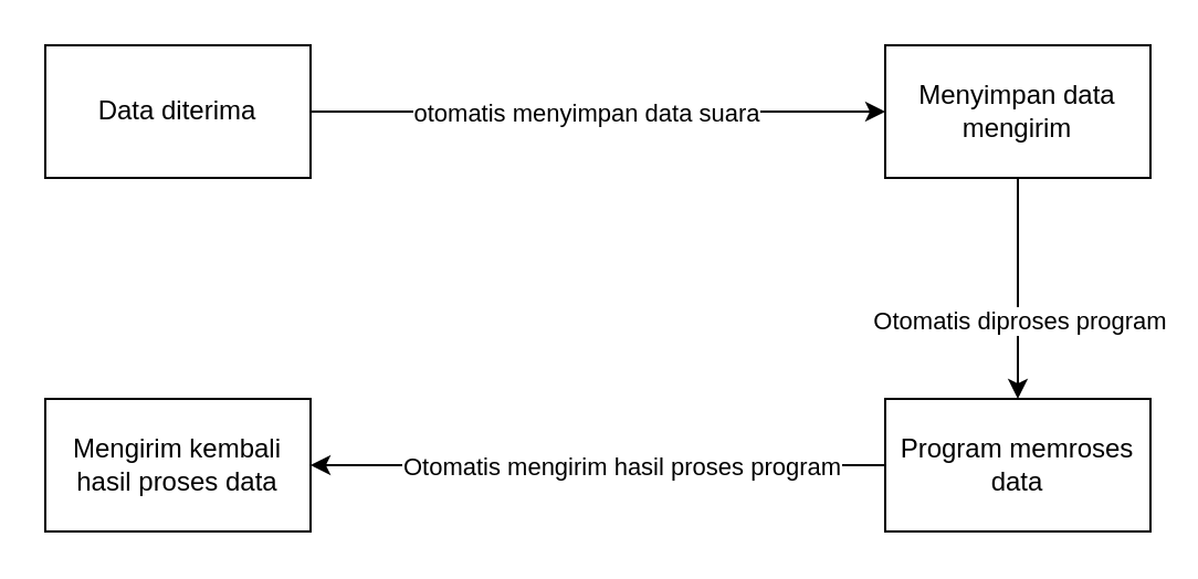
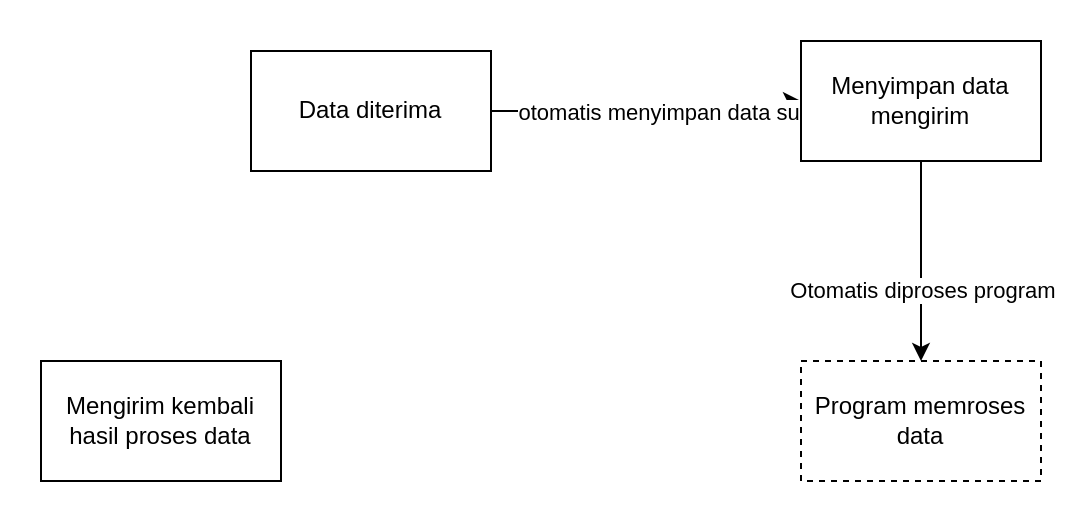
- <mxCell id="4" value="Data diterima" style="rounded=0;whiteSpace=wrap;html=1;" vertex="1" parent="1"><mxGeometry x="20" y="20" width="120" height="60" as="geometry" /></mxCell>
+ <mxCell id="4" value="Data diterima" style="rounded=0;whiteSpace=wrap;html=1;" vertex="1" parent="1"><mxGeometry x="125" y="25" width="120" height="60" as="geometry" /></mxCell>
- <mxCell id="8" style="edgeStyle=orthogonalEdgeStyle;rounded=0;orthogonalLoop=1;jettySize=auto;html=1;entryX=1;entryY=0.5;entryDx=0;entryDy=0;" edge="1" parent="1" source="10" target="11"><mxGeometry relative="1" as="geometry"><mxPoint x="150" y="210" as="targetPoint" /></mxGeometry></mxCell>
- <mxCell id="9" value="Otomatis mengirim hasil proses program" style="edgeLabel;html=1;align=center;verticalAlign=middle;resizable=0;points=[];" vertex="1" connectable="0" parent="8"><mxGeometry x="0.154" y="5" relative="1" as="geometry"><mxPoint x="30" y="-5" as="offset" /></mxGeometry></mxCell>
- <mxCell id="10" value="Program memroses data" style="rounded=0;whiteSpace=wrap;html=1;" vertex="1" parent="1"><mxGeometry x="400" y="180" width="120" height="60" as="geometry" /></mxCell>
+ <mxCell id="10" value="Program memroses data" style="rounded=0;whiteSpace=wrap;html=1;dashed=1;" vertex="1" parent="1"><mxGeometry x="400" y="180" width="120" height="60" as="geometry" /></mxCell>
